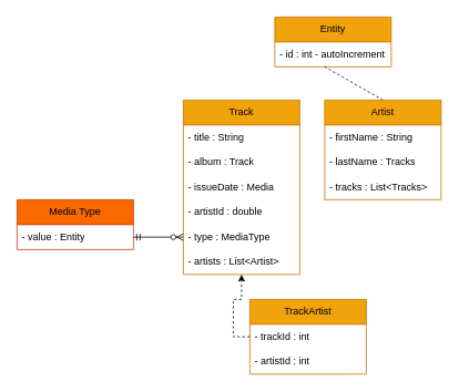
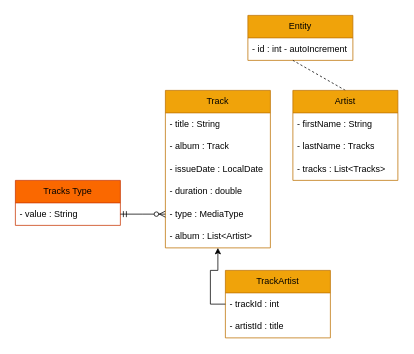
- <mxCell id="5" value="- issueDate : Media" style="text;strokeColor=none;fillColor=none;align=left;verticalAlign=middle;spacingLeft=4;spacingRight=4;overflow=hidden;points=[[0,0.5],[1,0.5]];portConstraint=eastwest;rotatable=0;whiteSpace=wrap;html=1;" parent="2" vertex="1"><mxGeometry y="90" width="140" height="30" as="geometry" /></mxCell>
+ <mxCell id="5" value="- issueDate : LocalDate" style="text;strokeColor=none;fillColor=none;align=left;verticalAlign=middle;spacingLeft=4;spacingRight=4;overflow=hidden;points=[[0,0.5],[1,0.5]];portConstraint=eastwest;rotatable=0;whiteSpace=wrap;html=1;" parent="2" vertex="1"><mxGeometry y="90" width="140" height="30" as="geometry" /></mxCell>
- <mxCell id="11" value="Media Type" style="swimlane;fontStyle=0;childLayout=stackLayout;horizontal=1;startSize=30;horizontalStack=0;resizeParent=1;resizeParentMax=0;resizeLast=0;collapsible=1;marginBottom=0;whiteSpace=wrap;html=1;fillColor=#fa6800;strokeColor=#C73500;fontColor=#000000;" parent="1" vertex="1"><mxGeometry x="20" y="240" width="140" height="60" as="geometry" /></mxCell>
+ <mxCell id="11" value="Tracks Type" style="swimlane;fontStyle=0;childLayout=stackLayout;horizontal=1;startSize=30;horizontalStack=0;resizeParent=1;resizeParentMax=0;resizeLast=0;collapsible=1;marginBottom=0;whiteSpace=wrap;html=1;fillColor=#fa6800;strokeColor=#C73500;fontColor=#000000;" parent="1" vertex="1"><mxGeometry x="20" y="240" width="140" height="60" as="geometry" /></mxCell>
- <mxCell id="6" value="- artistId : double" style="text;strokeColor=none;fillColor=none;align=left;verticalAlign=middle;spacingLeft=4;spacingRight=4;overflow=hidden;points=[[0,0.5],[1,0.5]];portConstraint=eastwest;rotatable=0;whiteSpace=wrap;html=1;" parent="2" vertex="1"><mxGeometry y="120" width="140" height="30" as="geometry" /></mxCell>
+ <mxCell id="6" value="- duration : double" style="text;strokeColor=none;fillColor=none;align=left;verticalAlign=middle;spacingLeft=4;spacingRight=4;overflow=hidden;points=[[0,0.5],[1,0.5]];portConstraint=eastwest;rotatable=0;whiteSpace=wrap;html=1;" parent="2" vertex="1"><mxGeometry y="120" width="140" height="30" as="geometry" /></mxCell>
- <mxCell id="12" value="- value : Entity" style="text;strokeColor=none;fillColor=none;align=left;verticalAlign=middle;spacingLeft=4;spacingRight=4;overflow=hidden;points=[[0,0.5],[1,0.5]];portConstraint=eastwest;rotatable=0;whiteSpace=wrap;html=1;" parent="11" vertex="1"><mxGeometry y="30" width="140" height="30" as="geometry" /></mxCell>
+ <mxCell id="12" value="- value : String" style="text;strokeColor=none;fillColor=none;align=left;verticalAlign=middle;spacingLeft=4;spacingRight=4;overflow=hidden;points=[[0,0.5],[1,0.5]];portConstraint=eastwest;rotatable=0;whiteSpace=wrap;html=1;" parent="11" vertex="1"><mxGeometry y="30" width="140" height="30" as="geometry" /></mxCell>
- <mxCell id="8" value="- artists : List&amp;lt;Artist&amp;gt;" style="text;strokeColor=none;fillColor=none;align=left;verticalAlign=middle;spacingLeft=4;spacingRight=4;overflow=hidden;points=[[0,0.5],[1,0.5]];portConstraint=eastwest;rotatable=0;whiteSpace=wrap;html=1;" vertex="1" parent="2"><mxGeometry y="180" width="140" height="30" as="geometry" /></mxCell>
+ <mxCell id="8" value="- album : List&amp;lt;Artist&amp;gt;" style="text;strokeColor=none;fillColor=none;align=left;verticalAlign=middle;spacingLeft=4;spacingRight=4;overflow=hidden;points=[[0,0.5],[1,0.5]];portConstraint=eastwest;rotatable=0;whiteSpace=wrap;html=1;" vertex="1" parent="2"><mxGeometry y="180" width="140" height="30" as="geometry" /></mxCell>
- <mxCell id="22" style="edgeStyle=orthogonalEdgeStyle;rounded=0;orthogonalLoop=1;jettySize=auto;html=1;exitX=0;exitY=0.5;exitDx=0;exitDy=0;dashed=1;" edge="1" parent="1" source="16" target="2"><mxGeometry relative="1" as="geometry"><mxPoint x="210" y="225" as="targetPoint" /></mxGeometry></mxCell>
+ <mxCell id="22" style="edgeStyle=orthogonalEdgeStyle;rounded=0;orthogonalLoop=1;jettySize=auto;html=1;exitX=0;exitY=0.5;exitDx=0;exitDy=0;" edge="1" parent="1" source="16" target="2"><mxGeometry relative="1" as="geometry"><mxPoint x="210" y="225" as="targetPoint" /></mxGeometry></mxCell>
- <mxCell id="17" value="- artistId : int" style="text;strokeColor=none;fillColor=none;align=left;verticalAlign=middle;spacingLeft=4;spacingRight=4;overflow=hidden;points=[[0,0.5],[1,0.5]];portConstraint=eastwest;rotatable=0;whiteSpace=wrap;html=1;" vertex="1" parent="15"><mxGeometry y="60" width="140" height="30" as="geometry" /></mxCell>
+ <mxCell id="17" value="- artistId : title" style="text;strokeColor=none;fillColor=none;align=left;verticalAlign=middle;spacingLeft=4;spacingRight=4;overflow=hidden;points=[[0,0.5],[1,0.5]];portConstraint=eastwest;rotatable=0;whiteSpace=wrap;html=1;" vertex="1" parent="15"><mxGeometry y="60" width="140" height="30" as="geometry" /></mxCell>
